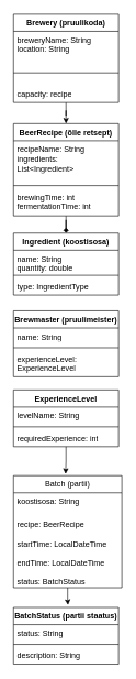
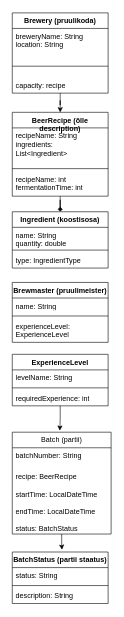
- <mxCell id="8" value="BeerRecipe (õlle retsept)" style="swimlane;fontStyle=1;align=center;verticalAlign=top;childLayout=stackLayout;horizontal=1;startSize=26;horizontalStack=0;resizeParent=1;resizeParentMax=0;resizeLast=0;collapsible=1;marginBottom=0;whiteSpace=wrap;html=1;" vertex="1" parent="1"><mxGeometry x="20" y="186" width="160" height="140" as="geometry" /></mxCell>
+ <mxCell id="8" value="BeerRecipe (õlle description)" style="swimlane;fontStyle=1;align=center;verticalAlign=top;childLayout=stackLayout;horizontal=1;startSize=26;horizontalStack=0;resizeParent=1;resizeParentMax=0;resizeLast=0;collapsible=1;marginBottom=0;whiteSpace=wrap;html=1;" vertex="1" parent="1"><mxGeometry x="20" y="186" width="160" height="140" as="geometry" /></mxCell>
- <mxCell id="11" value="brewingTime: int&lt;br&gt;fermentationTime: int" style="text;strokeColor=none;fillColor=none;align=left;verticalAlign=top;spacingLeft=4;spacingRight=4;overflow=hidden;rotatable=0;points=[[0,0.5],[1,0.5]];portConstraint=eastwest;whiteSpace=wrap;html=1;" vertex="1" parent="8"><mxGeometry y="98" width="160" height="42" as="geometry" /></mxCell>
+ <mxCell id="11" value="recipeName: int&lt;br&gt;fermentationTime: int" style="text;strokeColor=none;fillColor=none;align=left;verticalAlign=top;spacingLeft=4;spacingRight=4;overflow=hidden;rotatable=0;points=[[0,0.5],[1,0.5]];portConstraint=eastwest;whiteSpace=wrap;html=1;" vertex="1" parent="8"><mxGeometry y="98" width="160" height="42" as="geometry" /></mxCell>
- <mxCell id="29" value="koostisosa: String" style="text;strokeColor=none;fillColor=none;align=left;verticalAlign=top;spacingLeft=4;spacingRight=4;overflow=hidden;rotatable=0;points=[[0,0.5],[1,0.5]];portConstraint=eastwest;whiteSpace=wrap;html=1;" vertex="1" parent="28"><mxGeometry y="26" width="165" height="34" as="geometry" /></mxCell>
+ <mxCell id="29" value="batchNumber: String" style="text;strokeColor=none;fillColor=none;align=left;verticalAlign=top;spacingLeft=4;spacingRight=4;overflow=hidden;rotatable=0;points=[[0,0.5],[1,0.5]];portConstraint=eastwest;whiteSpace=wrap;html=1;" vertex="1" parent="28"><mxGeometry y="26" width="165" height="34" as="geometry" /></mxCell>
